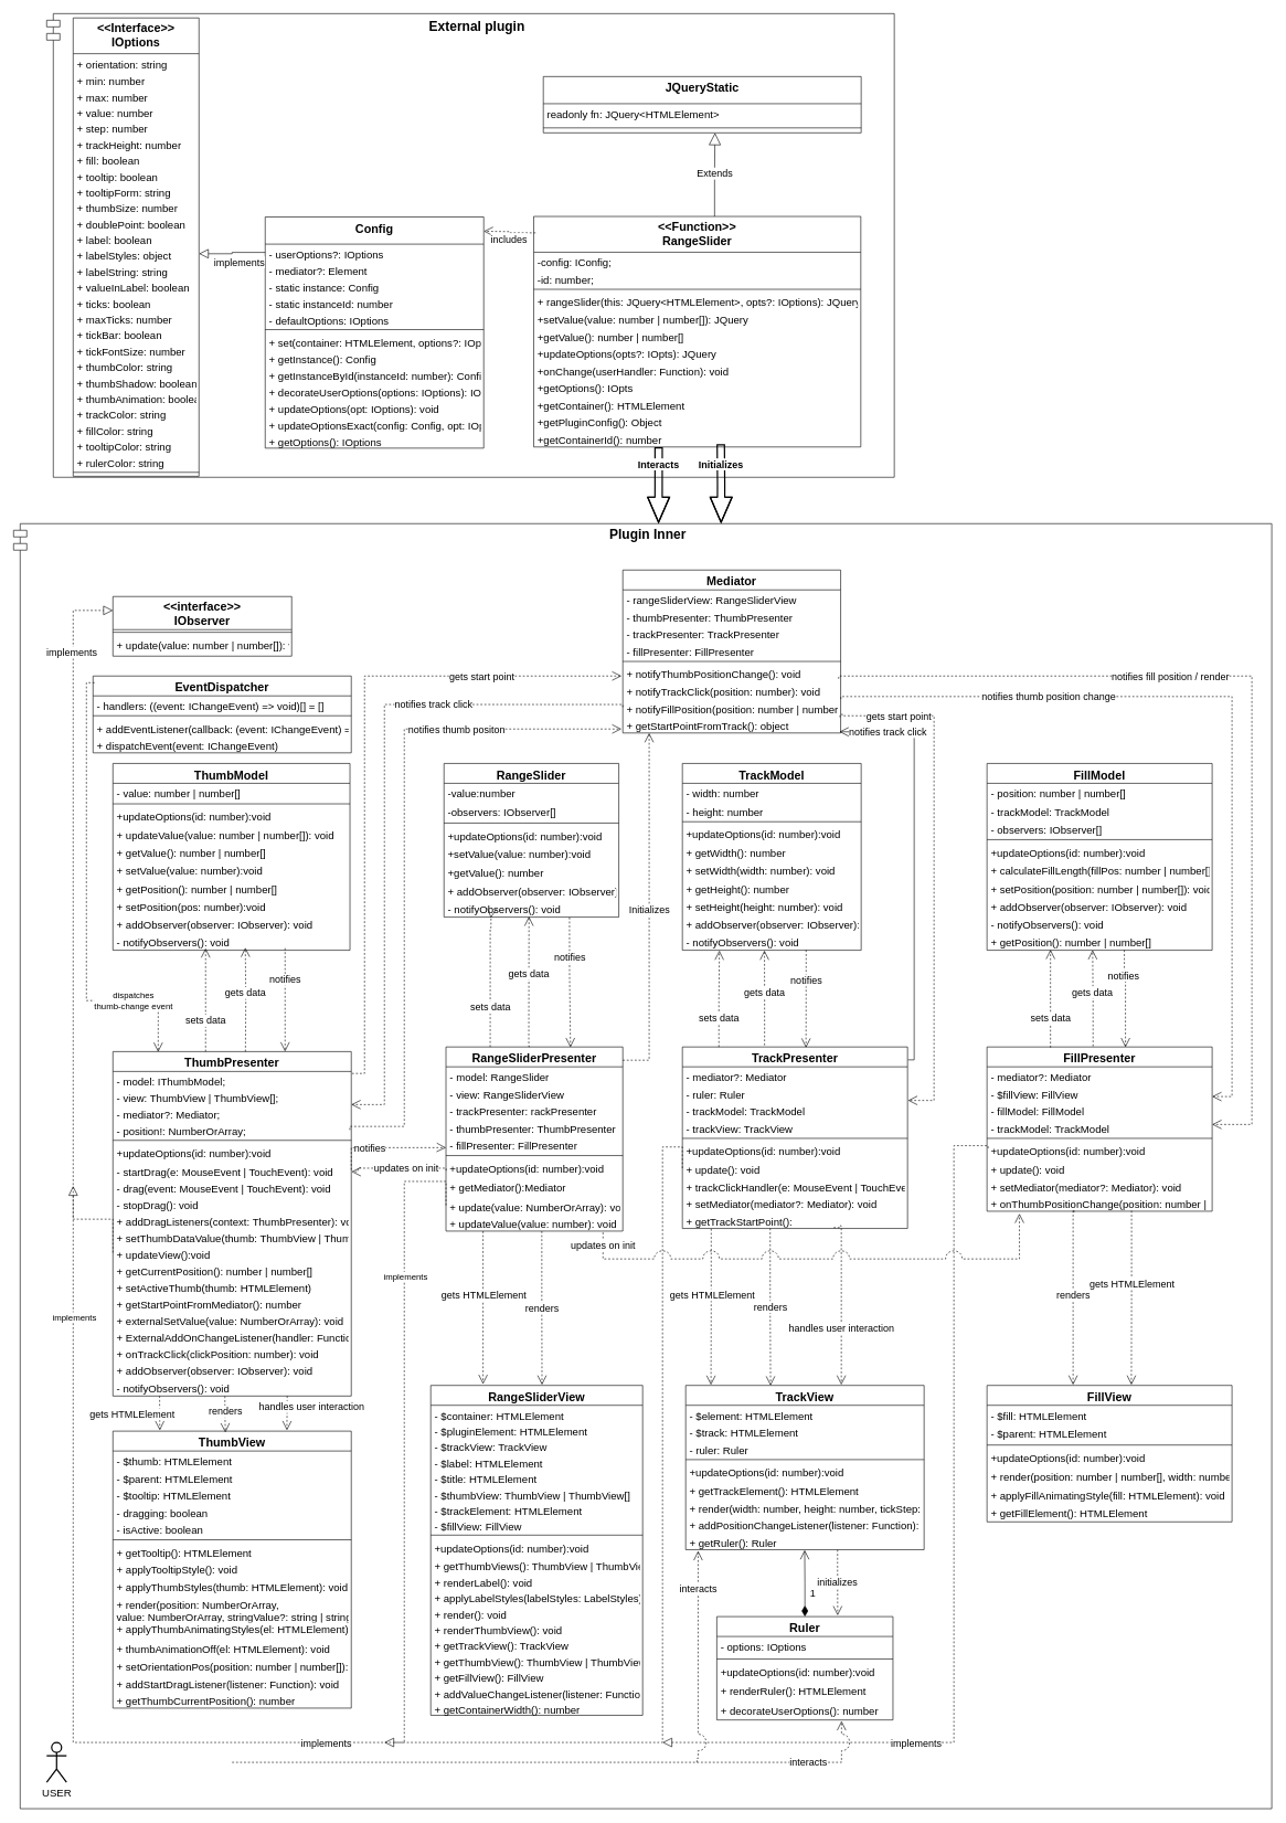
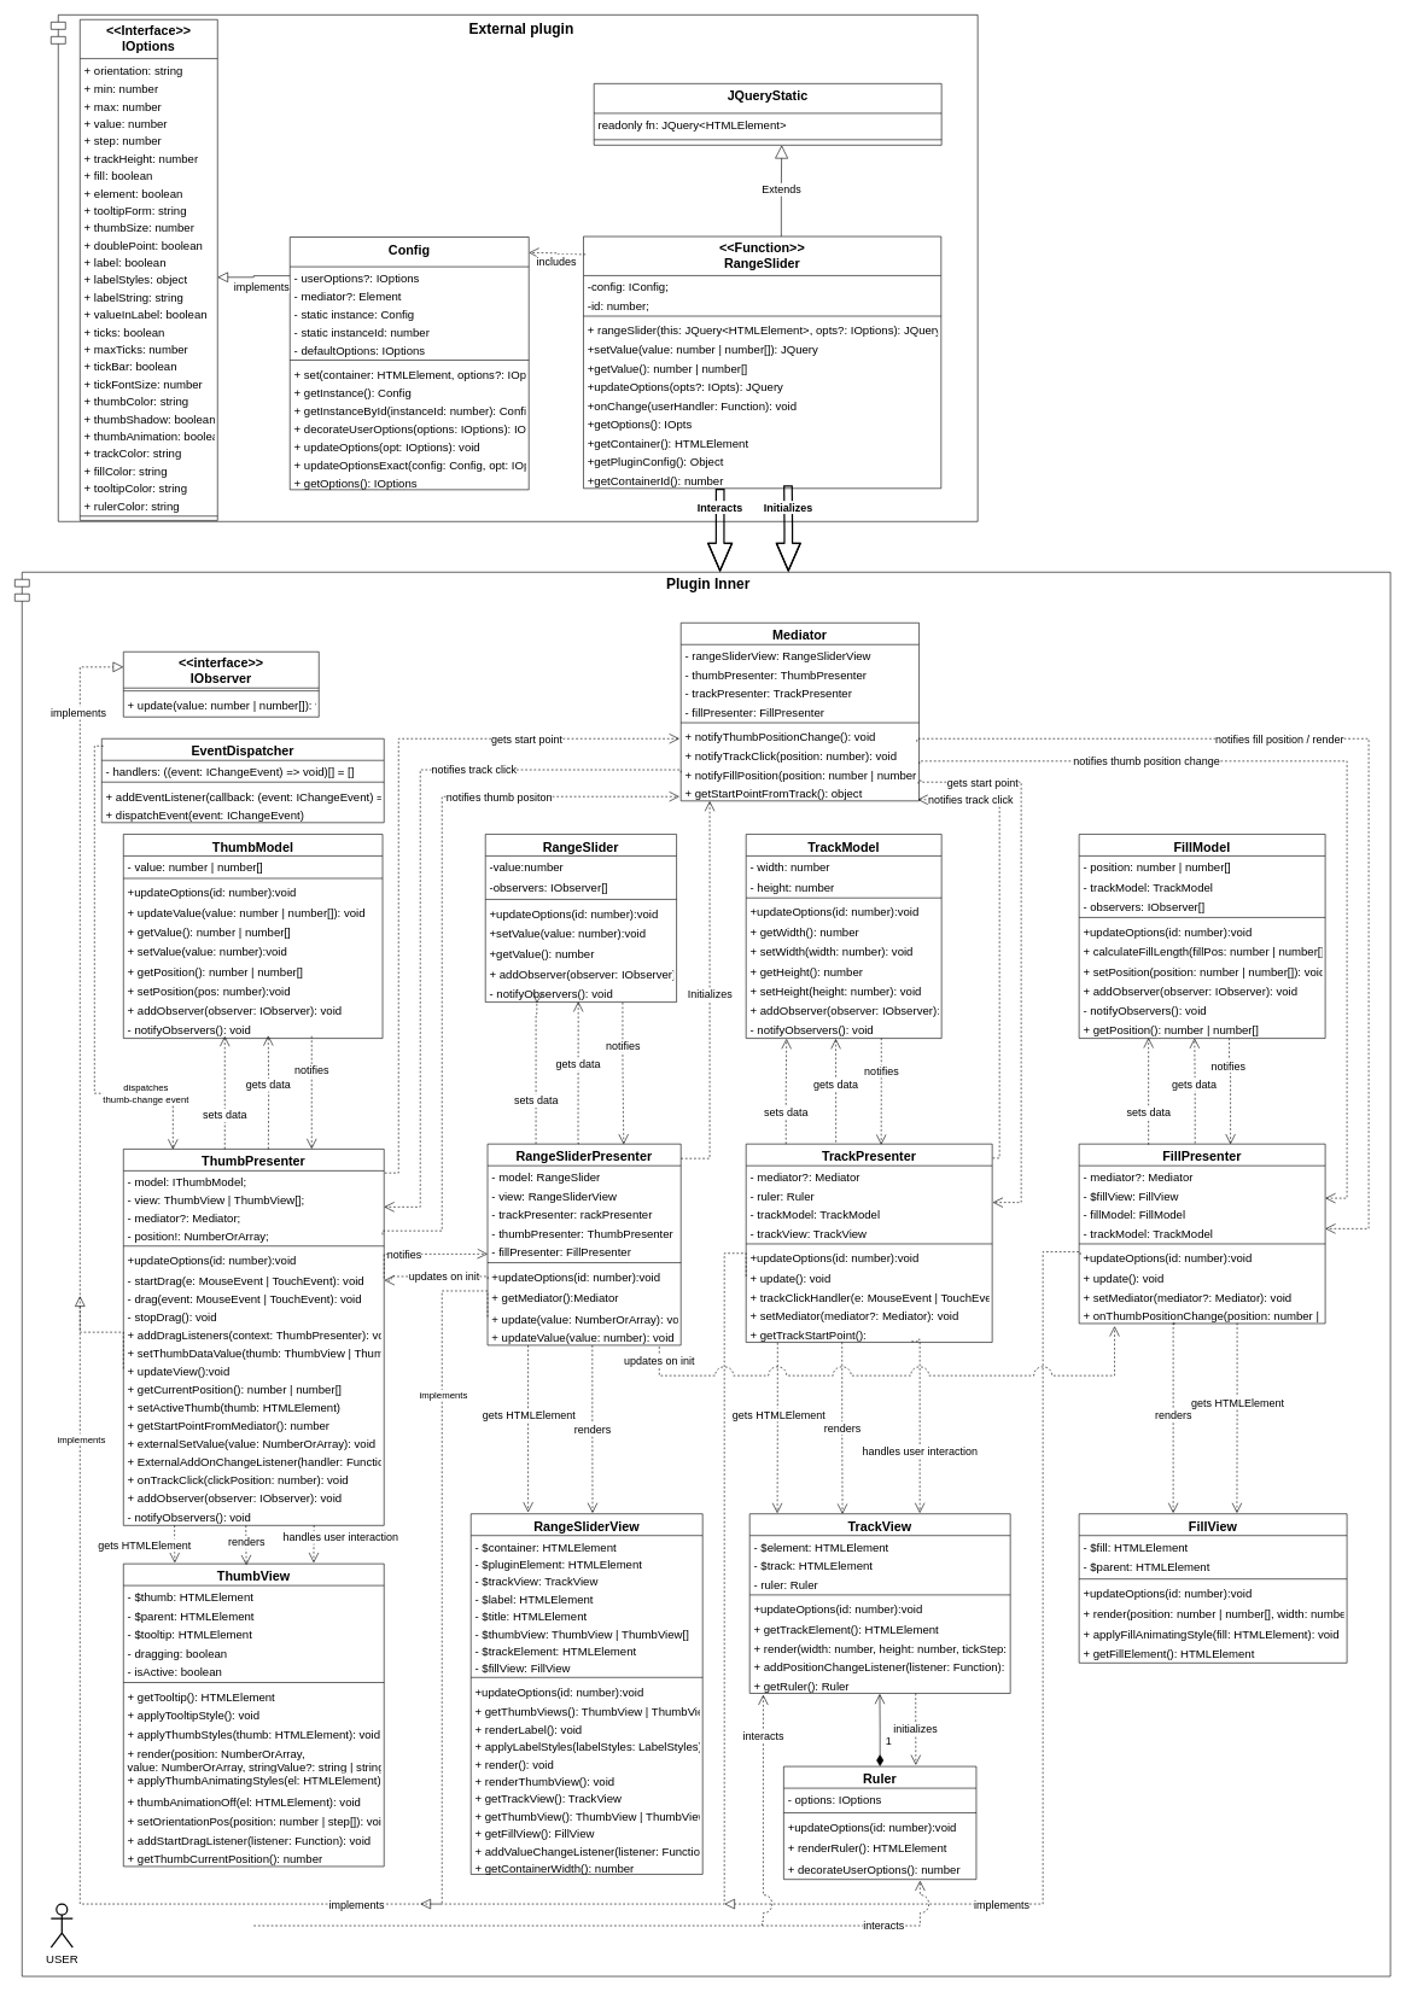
- <mxCell id="261" value="+ tooltip: boolean" style="text;strokeColor=none;fillColor=none;align=left;verticalAlign=top;spacingLeft=4;spacingRight=4;overflow=hidden;rotatable=0;points=[[0,0.5],[1,0.5]];portConstraint=eastwest;fontSize=16;" parent="253" vertex="1"><mxGeometry y="224" width="190" height="24" as="geometry" /></mxCell>
+ <mxCell id="261" value="+ element: boolean" style="text;strokeColor=none;fillColor=none;align=left;verticalAlign=top;spacingLeft=4;spacingRight=4;overflow=hidden;rotatable=0;points=[[0,0.5],[1,0.5]];portConstraint=eastwest;fontSize=16;" parent="253" vertex="1"><mxGeometry y="224" width="190" height="24" as="geometry" /></mxCell>
- <mxCell id="221" value="&lt;font style=&quot;font-size: 15px;&quot;&gt;notifies track click&lt;/font&gt;" style="endArrow=open;endSize=12;dashed=0;html=1;rounded=0;edgeStyle=orthogonalEdgeStyle;exitX=1.002;exitY=0.071;exitDx=0;exitDy=0;exitPerimeter=0;entryX=0.994;entryY=0.932;entryDx=0;entryDy=0;entryPerimeter=0;fontSize=15;" parent="1" source="84" target="118" edge="1"><mxGeometry x="0.765" width="160" relative="1" as="geometry"><mxPoint x="1360" y="1150" as="sourcePoint" /><mxPoint x="1520" y="1150" as="targetPoint" /><mxPoint as="offset" /></mxGeometry></mxCell>
+ <mxCell id="221" value="&lt;font style=&quot;font-size: 15px;&quot;&gt;notifies track click&lt;/font&gt;" style="endArrow=open;endSize=12;dashed=1;html=1;rounded=0;edgeStyle=orthogonalEdgeStyle;exitX=1.002;exitY=0.071;exitDx=0;exitDy=0;exitPerimeter=0;entryX=0.994;entryY=0.932;entryDx=0;entryDy=0;entryPerimeter=0;fontSize=15;" parent="1" source="84" target="118" edge="1"><mxGeometry x="0.765" width="160" relative="1" as="geometry"><mxPoint x="1360" y="1150" as="sourcePoint" /><mxPoint x="1520" y="1150" as="targetPoint" /><mxPoint as="offset" /></mxGeometry></mxCell>
- <mxCell id="132" value="+ setOrientationPos(position: number | number[]): void" style="text;strokeColor=none;fillColor=none;align=left;verticalAlign=top;spacingLeft=4;spacingRight=4;overflow=hidden;rotatable=0;points=[[0,0.5],[1,0.5]];portConstraint=eastwest;fontSize=16;" parent="119" vertex="1"><mxGeometry y="340.13" width="360" height="26" as="geometry" /></mxCell>
+ <mxCell id="132" value="+ setOrientationPos(position: number | step[]): void" style="text;strokeColor=none;fillColor=none;align=left;verticalAlign=top;spacingLeft=4;spacingRight=4;overflow=hidden;rotatable=0;points=[[0,0.5],[1,0.5]];portConstraint=eastwest;fontSize=16;" parent="119" vertex="1"><mxGeometry y="340.13" width="360" height="26" as="geometry" /></mxCell>
